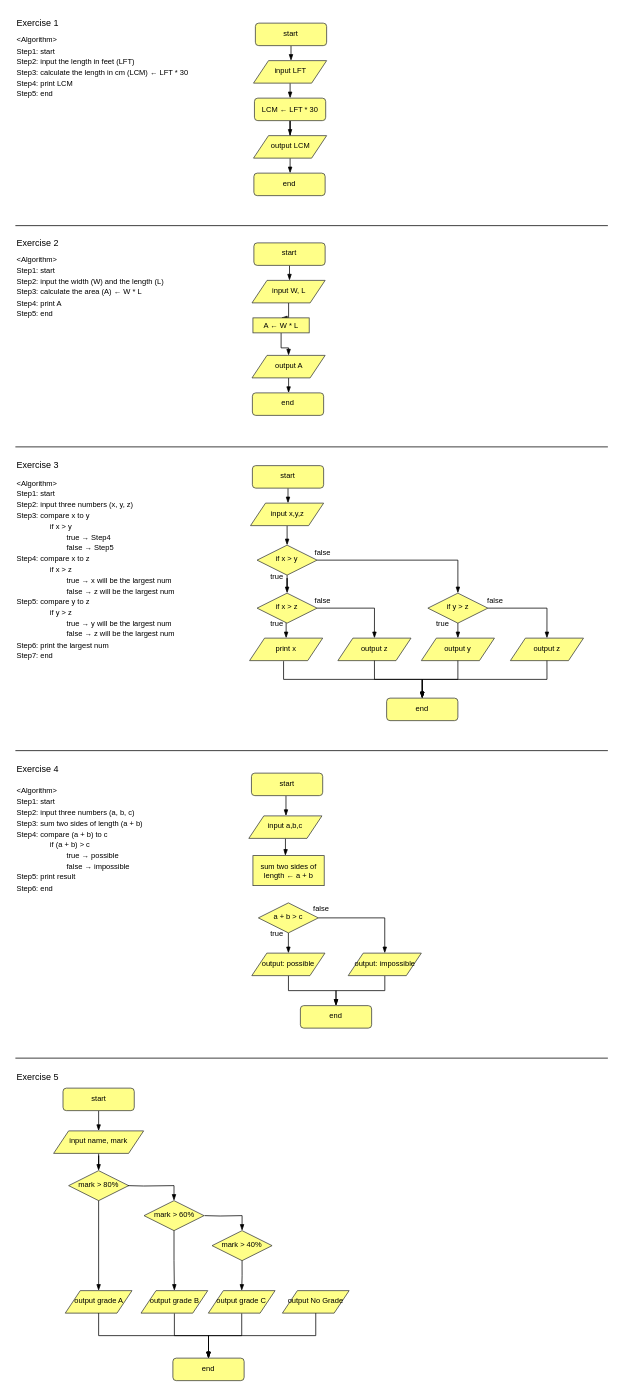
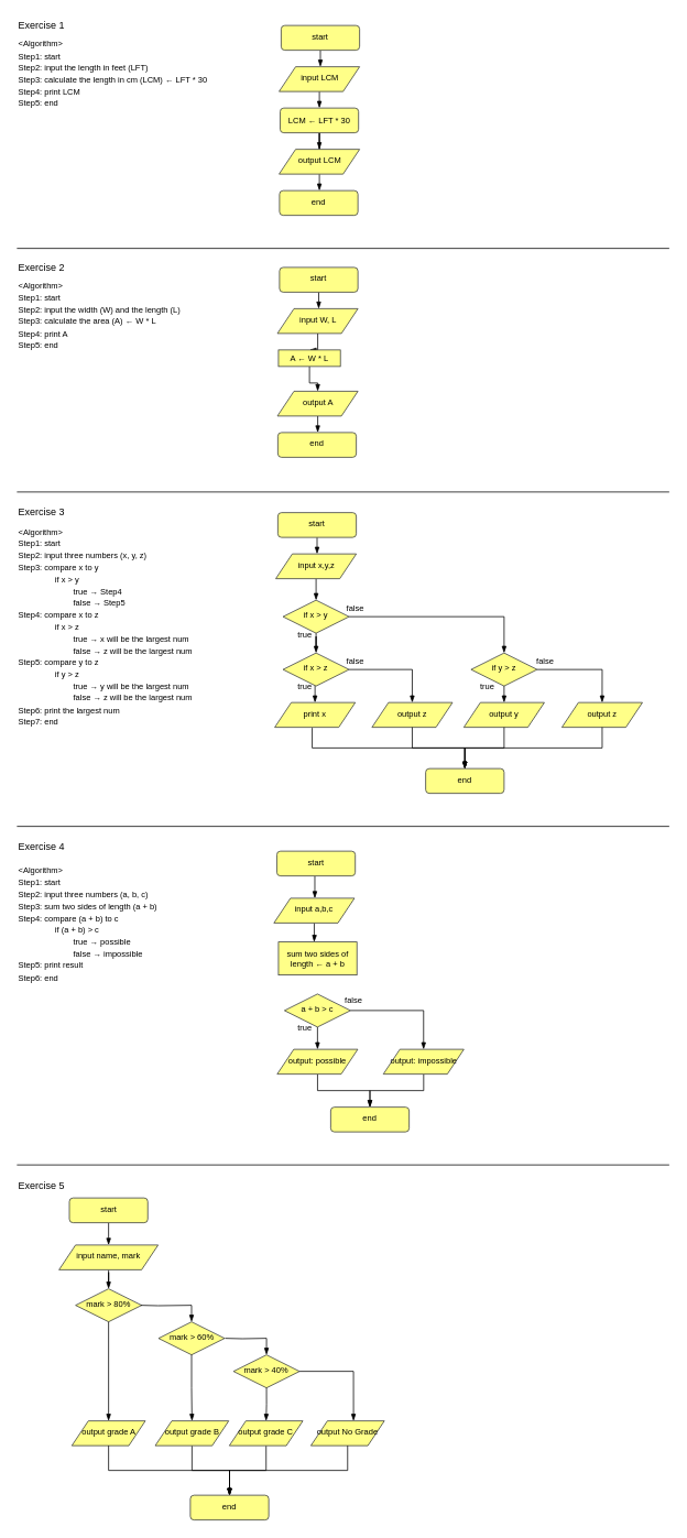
- <mxCell id="7" value="input LFT" style="shape=parallelogram;perimeter=parallelogramPerimeter;whiteSpace=wrap;html=1;fixedSize=1;fontSize=10;align=center;fillColor=#ffff88;strokeColor=#36393d;spacingBottom=4;" vertex="1" parent="1"><mxGeometry x="337.5" y="80" width="97.5" height="30" as="geometry" /></mxCell>
+ <mxCell id="7" value="input LCM" style="shape=parallelogram;perimeter=parallelogramPerimeter;whiteSpace=wrap;html=1;fixedSize=1;fontSize=10;align=center;fillColor=#ffff88;strokeColor=#36393d;spacingBottom=4;" vertex="1" parent="1"><mxGeometry x="337.5" y="80" width="97.5" height="30" as="geometry" /></mxCell>
+ <mxCell id="92" value="" style="edgeStyle=orthogonalEdgeStyle;rounded=0;orthogonalLoop=1;jettySize=auto;html=1;fontSize=10;endArrow=blockThin;endFill=1;entryX=0.58;entryY=0;entryDx=0;entryDy=0;entryPerimeter=0;exitX=1;exitY=0.5;exitDx=0;exitDy=0;" edge="1" parent="1" source="82" target="89"><mxGeometry relative="1" as="geometry"><mxPoint x="362.34" y="1660" as="sourcePoint" /><mxPoint x="412.59" y="1680" as="targetPoint" /></mxGeometry></mxCell>
